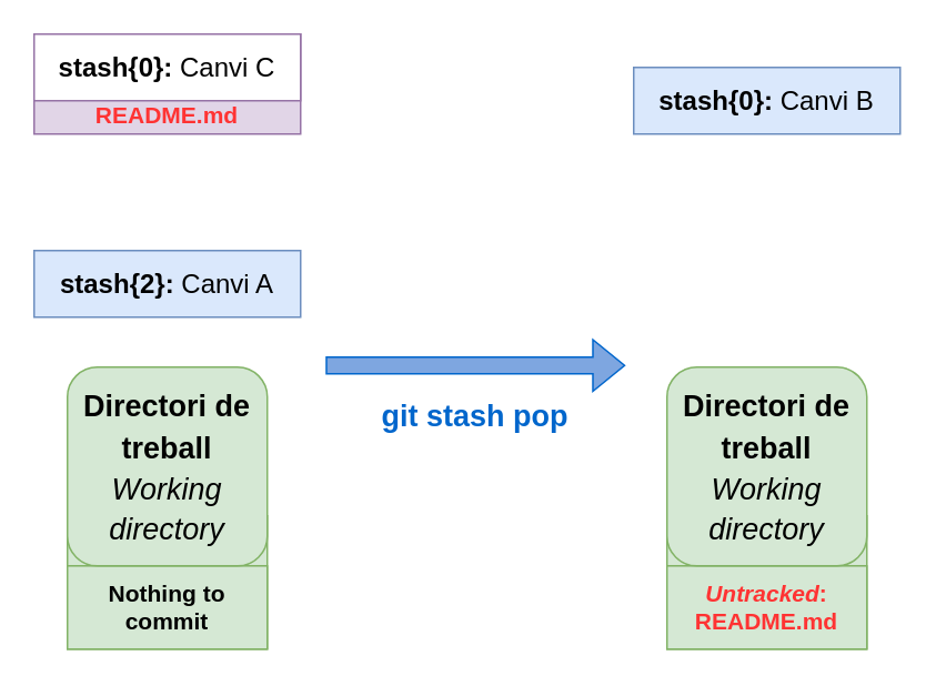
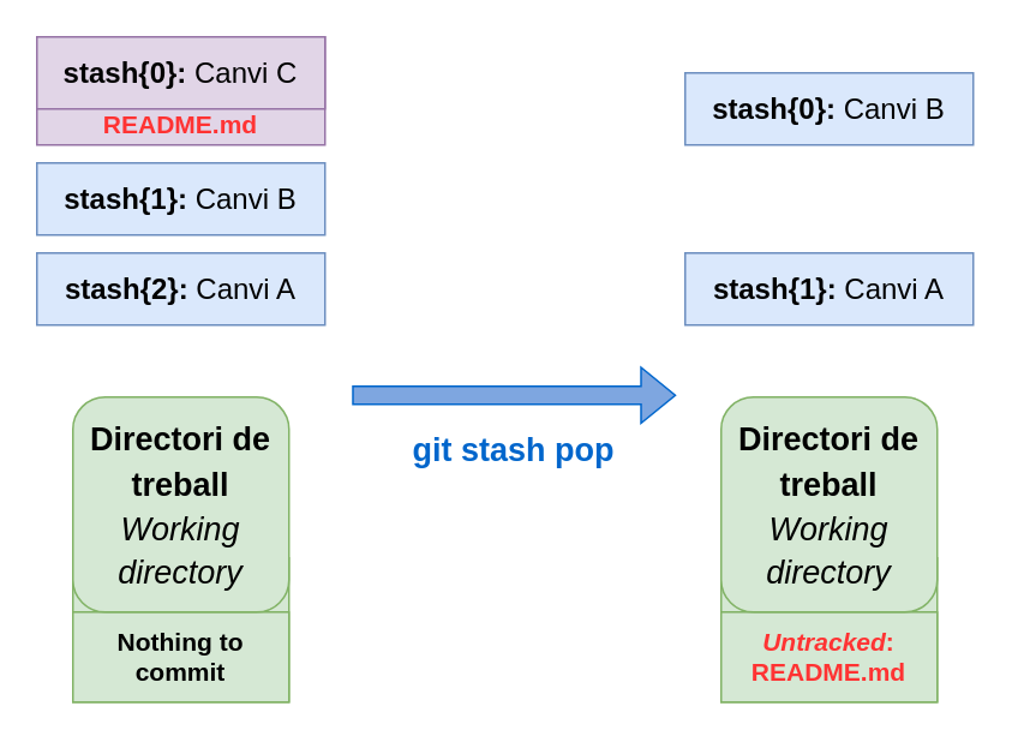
- <mxCell id="16" value="&lt;font style=&quot;font-size: 16px;&quot;&gt;&lt;b&gt;stash{0}:&lt;/b&gt; Canvi C&lt;/font&gt;" style="rounded=0;whiteSpace=wrap;html=1;fillColor=#ffffff;strokeColor=#9673a6;" parent="14" vertex="1"><mxGeometry width="160" height="40" as="geometry" /></mxCell>
+ <mxCell id="16" value="&lt;font style=&quot;font-size: 16px;&quot;&gt;&lt;b&gt;stash{0}:&lt;/b&gt; Canvi C&lt;/font&gt;" style="rounded=0;whiteSpace=wrap;html=1;fillColor=#e1d5e7;strokeColor=#9673a6;" parent="14" vertex="1"><mxGeometry width="160" height="40" as="geometry" /></mxCell>
+ <mxCell id="9" value="&lt;font style=&quot;font-size: 16px;&quot;&gt;&lt;b&gt;stash{1}:&lt;/b&gt; Canvi B&lt;/font&gt;" style="rounded=0;whiteSpace=wrap;html=1;fillColor=#dae8fc;strokeColor=#6c8ebf;" parent="1" vertex="1"><mxGeometry x="20" y="90" width="160" height="40" as="geometry" /></mxCell>
+ <mxCell id="3" value="&lt;font style=&quot;font-size: 16px;&quot;&gt;&lt;b&gt;stash{1}:&lt;/b&gt; Canvi A&lt;/font&gt;" style="rounded=0;whiteSpace=wrap;html=1;fillColor=#dae8fc;strokeColor=#6c8ebf;" parent="1" vertex="1"><mxGeometry x="380" y="140" width="160" height="40" as="geometry" /></mxCell>
- <mxCell id="10" value="&lt;font style=&quot;font-size: 16px;&quot;&gt;&lt;b&gt;stash{2}:&lt;/b&gt; Canvi A&lt;/font&gt;" style="rounded=0;whiteSpace=wrap;html=1;fillColor=#dae8fc;strokeColor=#6c8ebf;" parent="1" vertex="1"><mxGeometry x="20" y="150" width="160" height="40" as="geometry" /></mxCell>
+ <mxCell id="10" value="&lt;font style=&quot;font-size: 16px;&quot;&gt;&lt;b&gt;stash{2}:&lt;/b&gt; Canvi A&lt;/font&gt;" style="rounded=0;whiteSpace=wrap;html=1;fillColor=#dae8fc;strokeColor=#6c8ebf;" parent="1" vertex="1"><mxGeometry x="20" y="140" width="160" height="40" as="geometry" /></mxCell>
